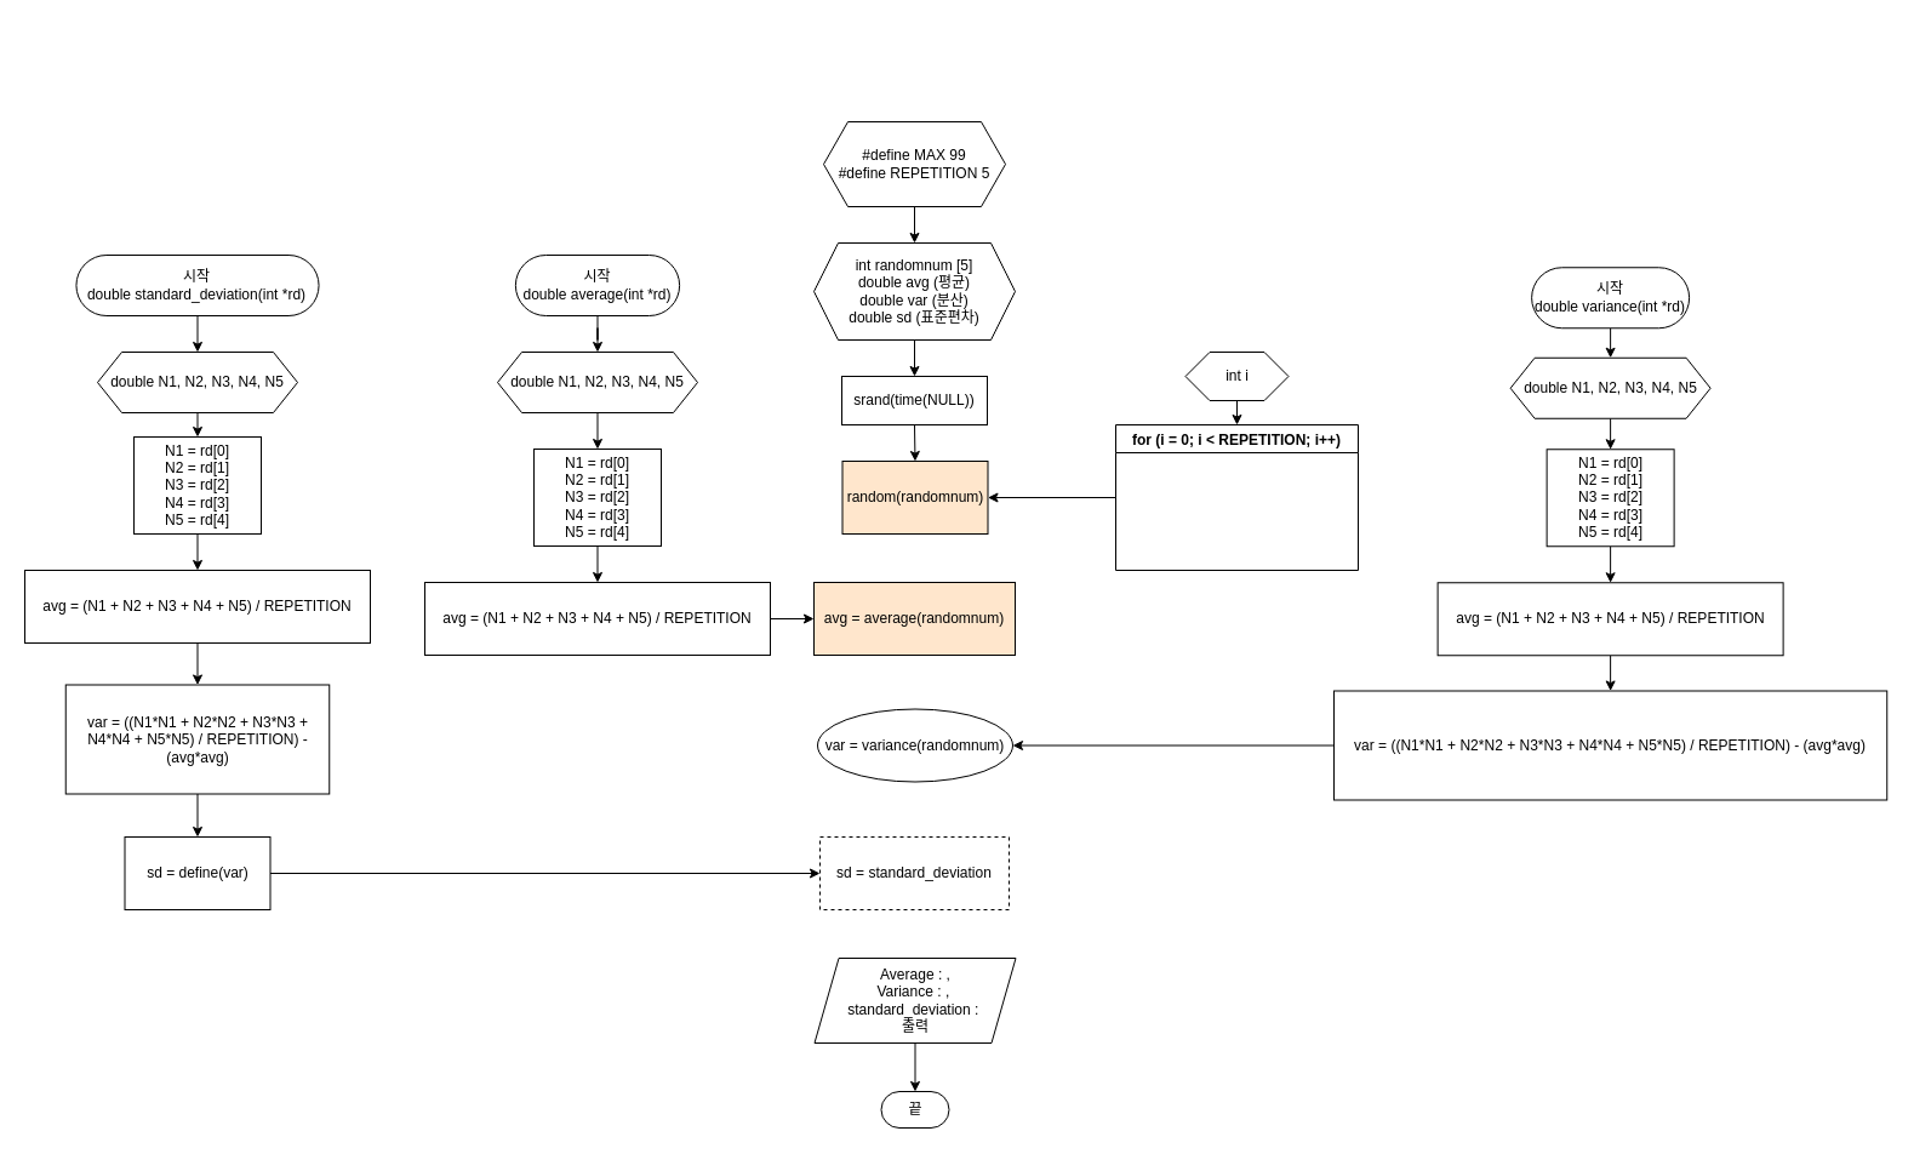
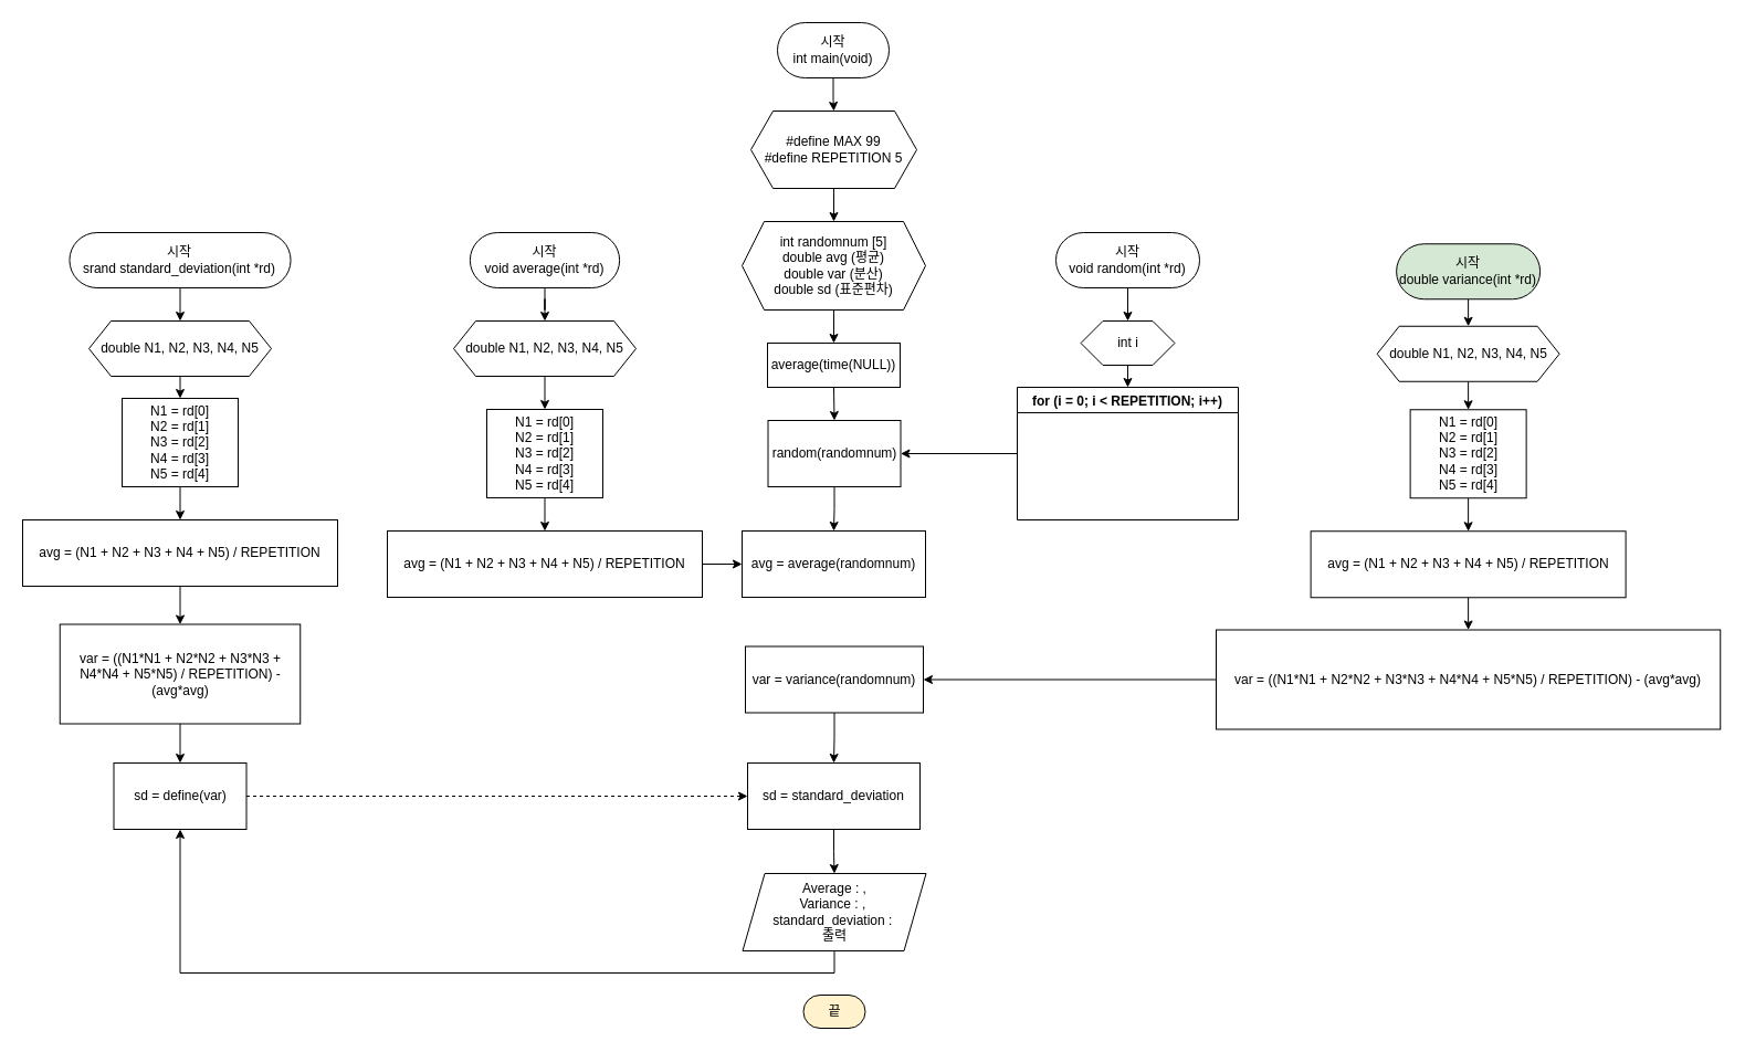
+ <mxCell id="3" value="시작&lt;br&gt;int main(void)" style="rounded=1;whiteSpace=wrap;html=1;arcSize=50;" parent="1" vertex="1"><mxGeometry x="703" y="20" width="101" height="50" as="geometry" /></mxCell>
+ <mxCell id="2" style="edgeStyle=orthogonalEdgeStyle;rounded=0;orthogonalLoop=1;jettySize=auto;html=1;exitX=0.5;exitY=1;exitDx=0;exitDy=0;" parent="1" source="3" target="5" edge="1"><mxGeometry relative="1" as="geometry" /></mxCell>
- <mxCell id="40" value="시작&lt;br&gt;double standard_deviation(int *rd)" style="rounded=1;whiteSpace=wrap;html=1;arcSize=50;" parent="1" vertex="1"><mxGeometry x="62.44" y="210" width="200.12" height="50" as="geometry" /></mxCell>
+ <mxCell id="40" value="시작&lt;br&gt;srand standard_deviation(int *rd)" style="rounded=1;whiteSpace=wrap;html=1;arcSize=50;" parent="1" vertex="1"><mxGeometry x="62.44" y="210" width="200.12" height="50" as="geometry" /></mxCell>
- <mxCell id="15" value="시작&lt;br&gt;double average(int *rd)" style="rounded=1;whiteSpace=wrap;html=1;arcSize=50;" parent="1" vertex="1"><mxGeometry x="424.87" y="210" width="135.25" height="50" as="geometry" /></mxCell>
+ <mxCell id="15" value="시작&lt;br&gt;void average(int *rd)" style="rounded=1;whiteSpace=wrap;html=1;arcSize=50;" parent="1" vertex="1"><mxGeometry x="424.87" y="210" width="135.25" height="50" as="geometry" /></mxCell>
+ <mxCell id="20" value="시작&lt;br&gt;void random(int *rd)" style="rounded=1;whiteSpace=wrap;html=1;arcSize=50;" parent="1" vertex="1"><mxGeometry x="955" y="210" width="130" height="50" as="geometry" /></mxCell>
- <mxCell id="28" value="시작&lt;br&gt;double variance(int *rd)" style="rounded=1;whiteSpace=wrap;html=1;arcSize=50;" parent="1" vertex="1"><mxGeometry x="1263.12" y="220.25" width="130" height="50" as="geometry" /></mxCell>
+ <mxCell id="28" value="시작&lt;br&gt;double variance(int *rd)" style="rounded=1;whiteSpace=wrap;html=1;arcSize=50;fillColor=#d5e8d4;" parent="1" vertex="1"><mxGeometry x="1263.12" y="220.25" width="130" height="50" as="geometry" /></mxCell>
+ <mxCell id="19" style="edgeStyle=orthogonalEdgeStyle;rounded=0;orthogonalLoop=1;jettySize=auto;html=1;exitX=0.5;exitY=1;exitDx=0;exitDy=0;entryX=0.5;entryY=0;entryDx=0;entryDy=0;" parent="1" source="20" target="22" edge="1"><mxGeometry relative="1" as="geometry" /></mxCell>
- <mxCell id="55" value="srand(time(NULL))" style="rounded=0;whiteSpace=wrap;html=1;" parent="1" vertex="1"><mxGeometry x="694" y="310" width="120" height="40" as="geometry" /></mxCell>
+ <mxCell id="55" value="average(time(NULL))" style="rounded=0;whiteSpace=wrap;html=1;" parent="1" vertex="1"><mxGeometry x="694" y="310" width="120" height="40" as="geometry" /></mxCell>
- <mxCell id="9" value="random(randomnum)" style="rounded=0;whiteSpace=wrap;html=1;fillColor=#ffe6cc;" parent="1" vertex="1"><mxGeometry x="694.5" y="380" width="120" height="60" as="geometry" /></mxCell>
+ <mxCell id="9" value="random(randomnum)" style="rounded=0;whiteSpace=wrap;html=1;" parent="1" vertex="1"><mxGeometry x="694.5" y="380" width="120" height="60" as="geometry" /></mxCell>
+ <mxCell id="8" style="edgeStyle=orthogonalEdgeStyle;rounded=0;orthogonalLoop=1;jettySize=auto;html=1;exitX=0.5;exitY=1;exitDx=0;exitDy=0;entryX=0.5;entryY=0;entryDx=0;entryDy=0;" parent="1" source="9" target="18" edge="1"><mxGeometry relative="1" as="geometry" /></mxCell>
- <mxCell id="18" value="avg = average(randomnum)" style="rounded=0;whiteSpace=wrap;html=1;fillColor=#ffe6cc;" parent="1" vertex="1"><mxGeometry x="671" y="480" width="166" height="60" as="geometry" /></mxCell>
+ <mxCell id="18" value="avg = average(randomnum)" style="rounded=0;whiteSpace=wrap;html=1;" parent="1" vertex="1"><mxGeometry x="671" y="480" width="166" height="60" as="geometry" /></mxCell>
- <mxCell id="26" value="var = variance(randomnum)" style="ellipse;whiteSpace=wrap;html=1;" parent="1" vertex="1"><mxGeometry x="674" y="584.5" width="161" height="60" as="geometry" /></mxCell>
+ <mxCell id="26" value="var = variance(randomnum)" style="rounded=0;whiteSpace=wrap;html=1;" parent="1" vertex="1"><mxGeometry x="674" y="584.5" width="161" height="60" as="geometry" /></mxCell>
+ <mxCell id="25" style="edgeStyle=orthogonalEdgeStyle;rounded=0;orthogonalLoop=1;jettySize=auto;html=1;exitX=0.5;exitY=1;exitDx=0;exitDy=0;entryX=0.5;entryY=0;entryDx=0;entryDy=0;" parent="1" source="26" target="38" edge="1"><mxGeometry relative="1" as="geometry" /></mxCell>
- <mxCell id="49" style="edgeStyle=orthogonalEdgeStyle;rounded=0;orthogonalLoop=1;jettySize=auto;html=1;exitX=1;exitY=0.5;exitDx=0;exitDy=0;entryX=0;entryY=0.5;entryDx=0;entryDy=0;" parent="1" source="50" target="38" edge="1"><mxGeometry relative="1" as="geometry" /></mxCell>
+ <mxCell id="49" style="edgeStyle=orthogonalEdgeStyle;rounded=0;orthogonalLoop=1;jettySize=auto;html=1;exitX=1;exitY=0.5;exitDx=0;exitDy=0;entryX=0;entryY=0.5;entryDx=0;entryDy=0;dashed=1;" parent="1" source="50" target="38" edge="1"><mxGeometry relative="1" as="geometry" /></mxCell>
- <mxCell id="38" value="sd = standard_deviation" style="rounded=0;whiteSpace=wrap;html=1;dashed=1;" parent="1" vertex="1"><mxGeometry x="676" y="690" width="156" height="60" as="geometry" /></mxCell>
+ <mxCell id="38" value="sd = standard_deviation" style="rounded=0;whiteSpace=wrap;html=1;" parent="1" vertex="1"><mxGeometry x="676" y="690" width="156" height="60" as="geometry" /></mxCell>
+ <mxCell id="37" style="edgeStyle=orthogonalEdgeStyle;rounded=0;orthogonalLoop=1;jettySize=auto;html=1;exitX=0.5;exitY=1;exitDx=0;exitDy=0;entryX=0.5;entryY=0;entryDx=0;entryDy=0;" parent="1" source="38" target="52" edge="1"><mxGeometry relative="1" as="geometry" /></mxCell>
- <mxCell id="51" style="edgeStyle=orthogonalEdgeStyle;rounded=0;orthogonalLoop=1;jettySize=auto;html=1;exitX=0.5;exitY=1;exitDx=0;exitDy=0;entryX=0.5;entryY=0;entryDx=0;entryDy=0;" parent="1" source="52" target="53" edge="1"><mxGeometry relative="1" as="geometry" /></mxCell>
+ <mxCell id="51" style="edgeStyle=orthogonalEdgeStyle;rounded=0;orthogonalLoop=1;jettySize=auto;html=1;exitX=0.5;exitY=1;exitDx=0;exitDy=0;" parent="1" source="52" target="50" edge="1"><mxGeometry relative="1" as="geometry" /></mxCell>
- <mxCell id="53" value="끝" style="rounded=1;whiteSpace=wrap;html=1;arcSize=50;" parent="1" vertex="1"><mxGeometry x="726.5" y="900" width="56" height="30" as="geometry" /></mxCell>
+ <mxCell id="53" value="끝" style="rounded=1;whiteSpace=wrap;html=1;arcSize=50;fillColor=#fff2cc;" parent="1" vertex="1"><mxGeometry x="726.5" y="900" width="56" height="30" as="geometry" /></mxCell>
